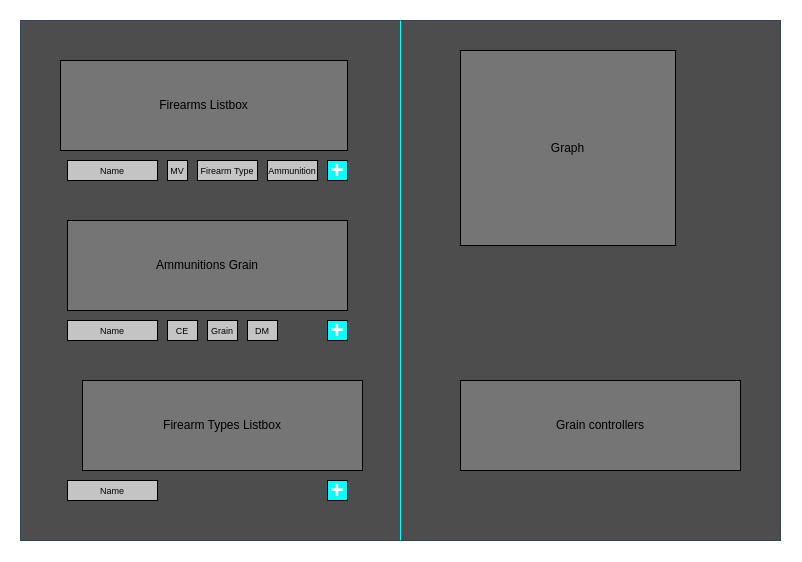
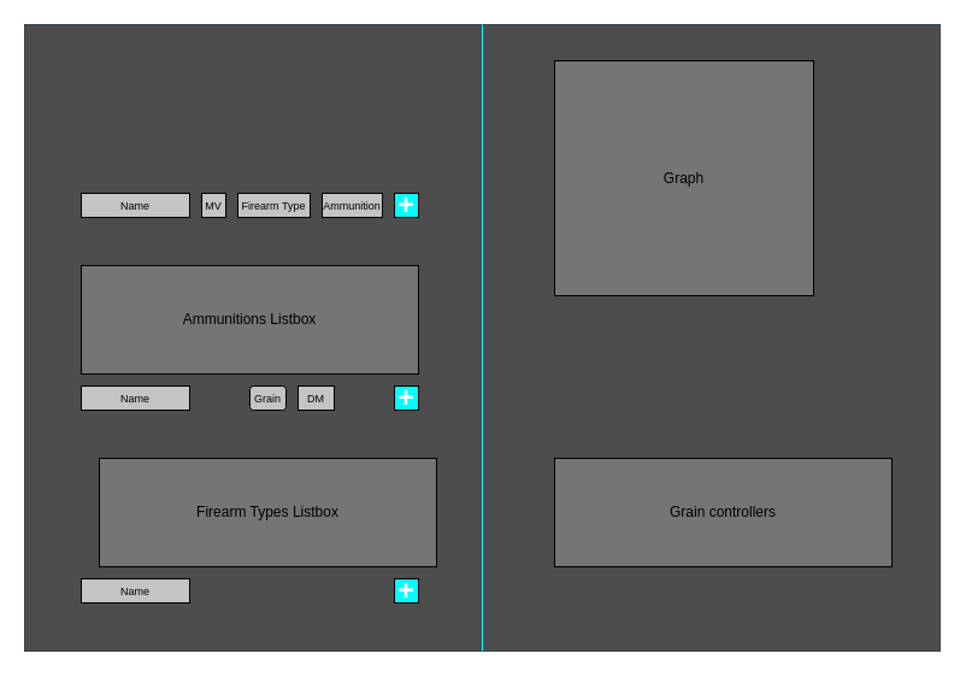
- <mxCell id="3" value="Firearms Listbox" style="rounded=0;whiteSpace=wrap;html=1;fillColor=#757575;" vertex="1" parent="1"><mxGeometry x="60" y="60" width="287" height="90" as="geometry" /></mxCell>
- <mxCell id="8" value="Ammunitions Grain" style="rounded=0;whiteSpace=wrap;html=1;fillColor=#757575;" vertex="1" parent="1"><mxGeometry x="67" y="220" width="280" height="90" as="geometry" /></mxCell>
+ <mxCell id="8" value="Ammunitions Listbox" style="rounded=0;whiteSpace=wrap;html=1;fillColor=#757575;" vertex="1" parent="1"><mxGeometry x="67" y="220" width="280" height="90" as="geometry" /></mxCell>
- <mxCell id="10" value="&lt;font style=&quot;font-size: 9px&quot;&gt;CE&lt;/font&gt;" style="rounded=0;whiteSpace=wrap;html=1;fillColor=#C4C4C4;" vertex="1" parent="1"><mxGeometry x="167" y="320" width="30" height="20" as="geometry" /></mxCell>
- <mxCell id="11" value="&lt;font style=&quot;font-size: 9px&quot;&gt;Grain&lt;/font&gt;" style="rounded=0;whiteSpace=wrap;html=1;fillColor=#C4C4C4;" vertex="1" parent="1"><mxGeometry x="207" y="320" width="30" height="20" as="geometry" /></mxCell>
+ <mxCell id="11" value="&lt;font style=&quot;font-size: 9px&quot;&gt;Grain&lt;/font&gt;" style="whiteSpace=wrap;html=1;fillColor=#C4C4C4;rounded=1;" vertex="1" parent="1"><mxGeometry x="207" y="320" width="30" height="20" as="geometry" /></mxCell>
